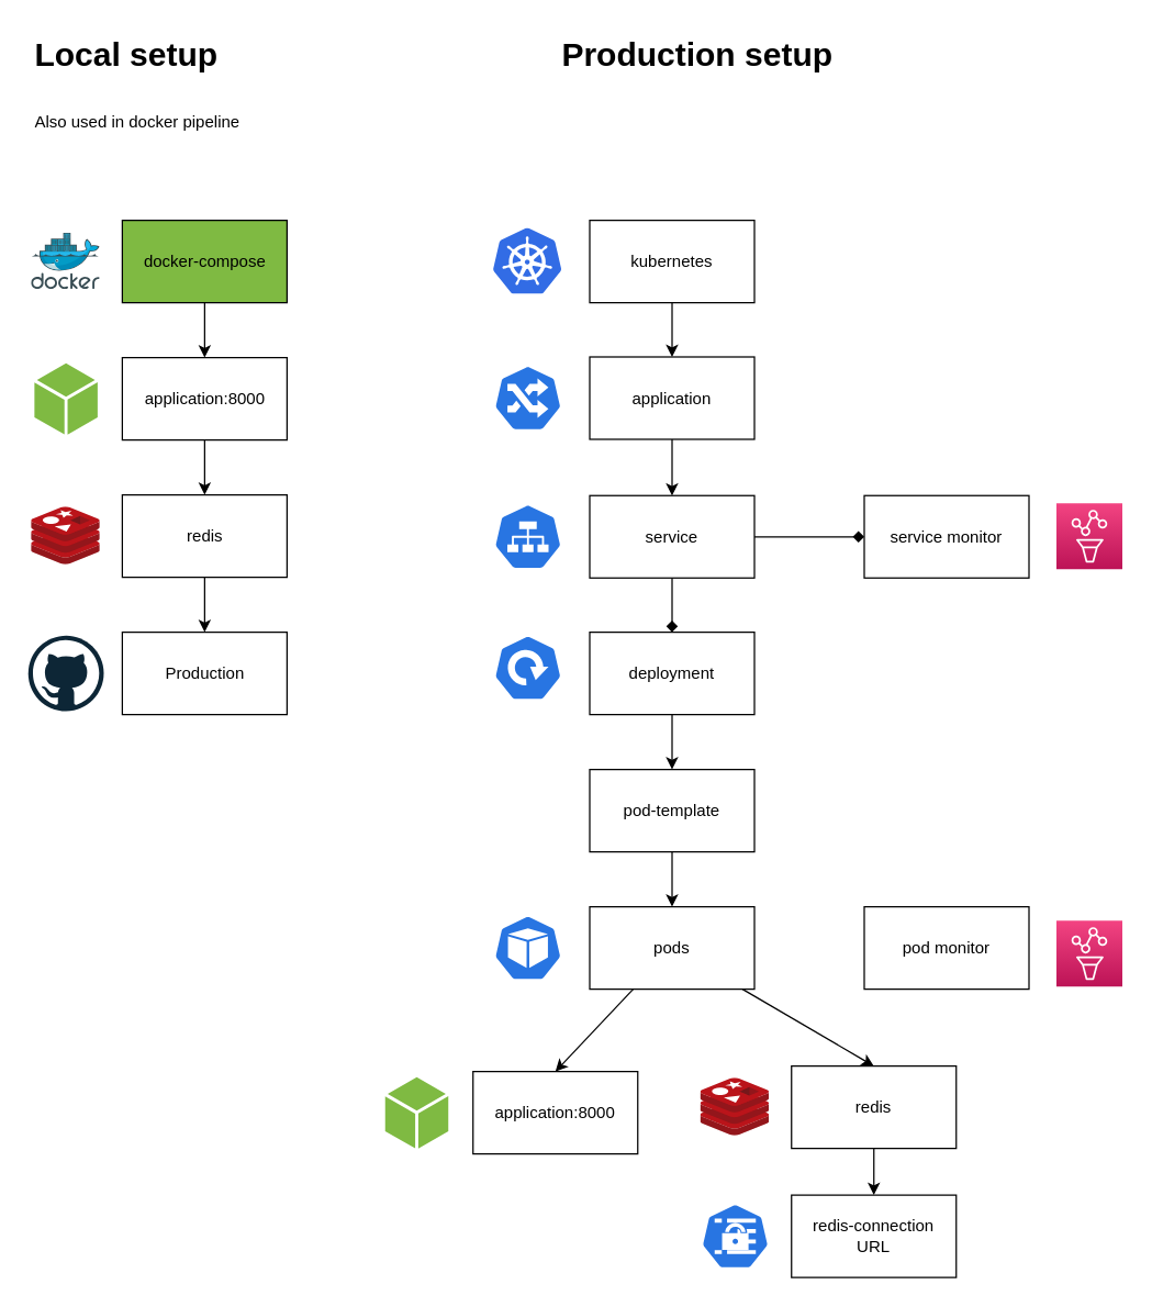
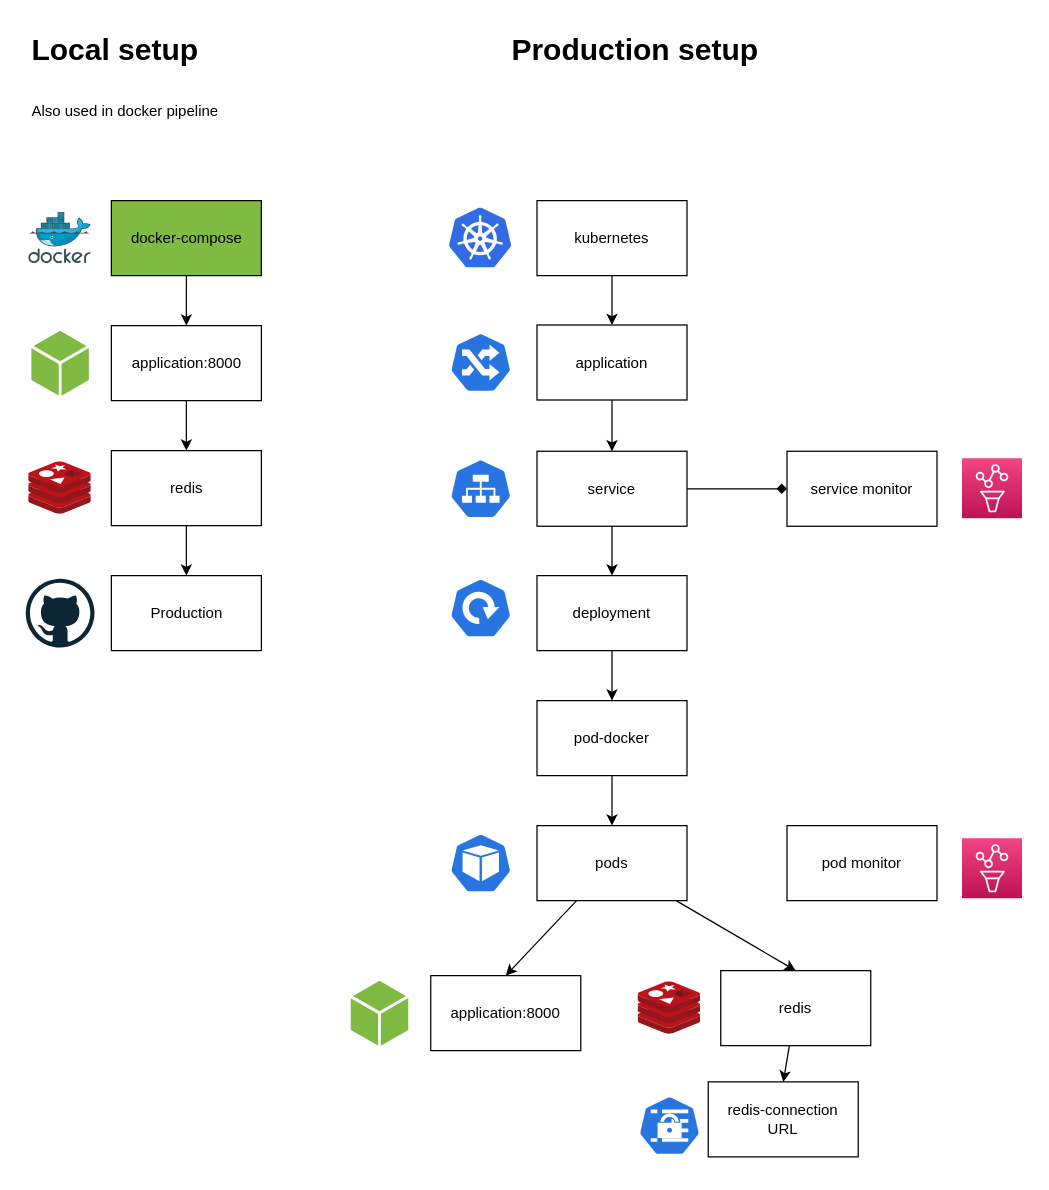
- <mxCell id="25" style="edgeStyle=none;html=1;exitX=0.5;exitY=1;exitDx=0;exitDy=0;entryX=0.5;entryY=0;entryDx=0;entryDy=0;endArrow=diamond;" edge="1" parent="1" source="27" target="16"><mxGeometry relative="1" as="geometry" /></mxCell>
+ <mxCell id="25" style="edgeStyle=none;html=1;exitX=0.5;exitY=1;exitDx=0;exitDy=0;entryX=0.5;entryY=0;entryDx=0;entryDy=0;" edge="1" parent="1" source="27" target="16"><mxGeometry relative="1" as="geometry" /></mxCell>
- <mxCell id="24" value="pod-template" style="whiteSpace=wrap;html=1;rounded=0;" vertex="1" parent="1"><mxGeometry x="429" y="560" width="120" height="60" as="geometry" /></mxCell>
+ <mxCell id="24" value="pod-docker" style="whiteSpace=wrap;html=1;rounded=0;" vertex="1" parent="1"><mxGeometry x="429" y="560" width="120" height="60" as="geometry" /></mxCell>
- <mxCell id="42" value="redis-connection &lt;br&gt;URL" style="whiteSpace=wrap;html=1;rounded=0;" vertex="1" parent="1"><mxGeometry x="576" y="870" width="120" height="60" as="geometry" /></mxCell>
+ <mxCell id="42" value="redis-connection &lt;br&gt;URL" style="whiteSpace=wrap;html=1;rounded=0;" vertex="1" parent="1"><mxGeometry x="566" y="865" width="120" height="60" as="geometry" /></mxCell>
